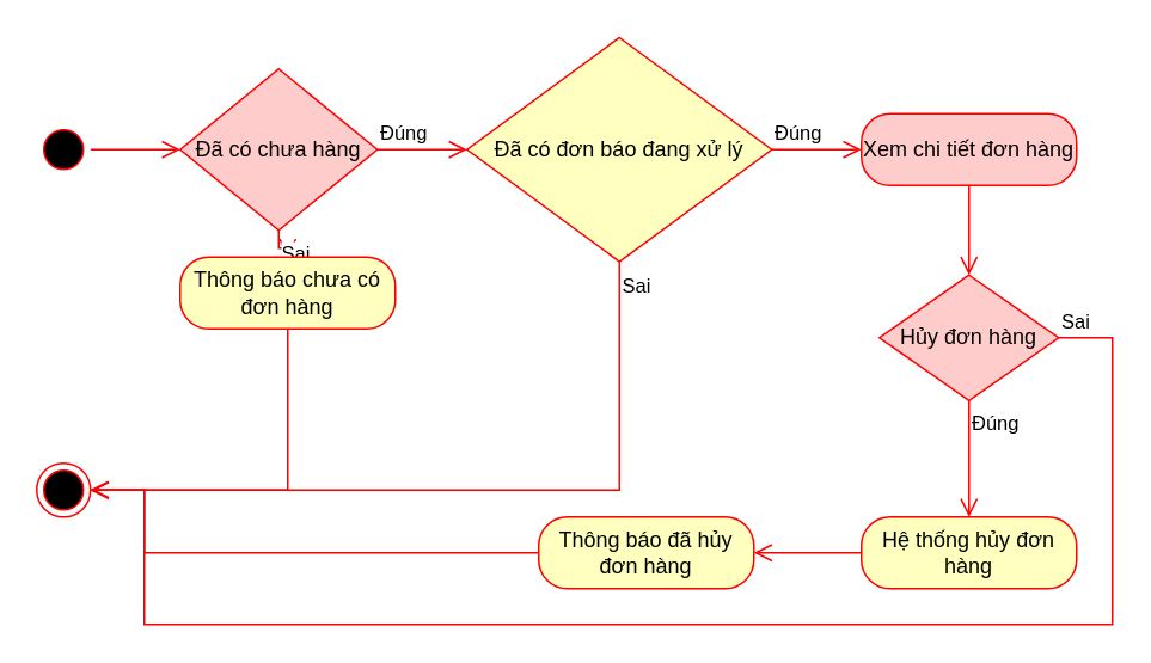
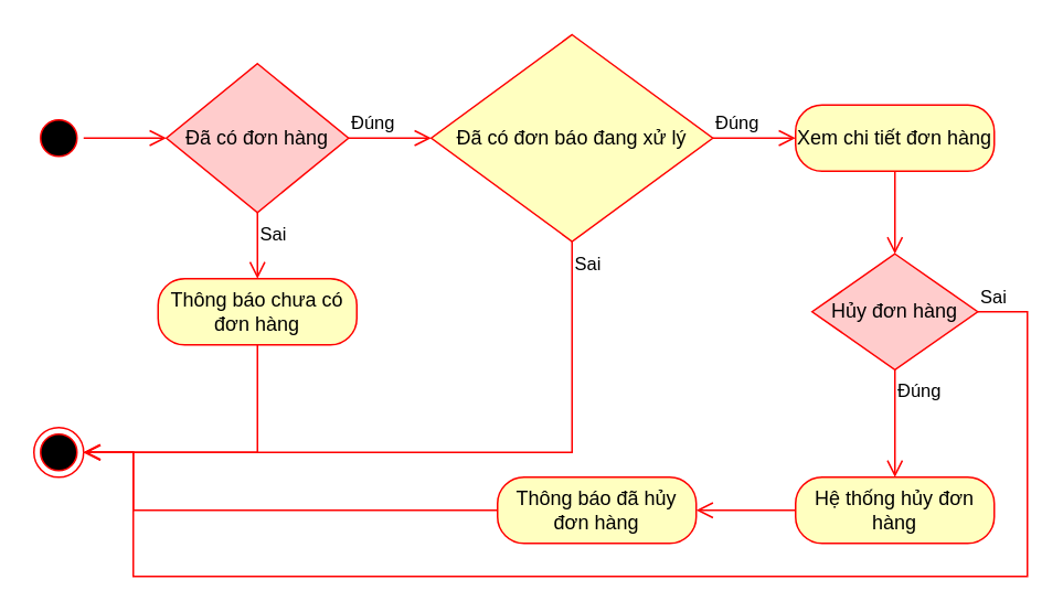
- <mxCell id="5" value="Đã có chưa hàng" style="rhombus;whiteSpace=wrap;html=1;fillColor=#FFCCCC;strokeColor=#ff0000;" parent="1" vertex="1"><mxGeometry x="100" y="38" width="110" height="90" as="geometry" /></mxCell>
+ <mxCell id="5" value="Đã có đơn hàng" style="rhombus;whiteSpace=wrap;html=1;fillColor=#FFCCCC;strokeColor=#ff0000;" parent="1" vertex="1"><mxGeometry x="100" y="38" width="110" height="90" as="geometry" /></mxCell>
- <mxCell id="13" value="Xem chi tiết đơn hàng" style="rounded=1;whiteSpace=wrap;html=1;arcSize=40;fontColor=#000000;fillColor=#ffcccc;strokeColor=#ff0000;" parent="1" vertex="1"><mxGeometry x="480" y="63" width="120" height="40" as="geometry" /></mxCell>
+ <mxCell id="13" value="Xem chi tiết đơn hàng" style="rounded=1;whiteSpace=wrap;html=1;arcSize=40;fontColor=#000000;fillColor=#ffffc0;strokeColor=#ff0000;" parent="1" vertex="1"><mxGeometry x="480" y="63" width="120" height="40" as="geometry" /></mxCell>
- <mxCell id="8" value="Thông báo chưa có đơn hàng" style="rounded=1;whiteSpace=wrap;html=1;arcSize=40;fontColor=#000000;fillColor=#ffffc0;strokeColor=#ff0000;" parent="1" vertex="1"><mxGeometry x="100" y="143" width="120" height="40" as="geometry" /></mxCell>
+ <mxCell id="8" value="Thông báo chưa có đơn hàng" style="rounded=1;whiteSpace=wrap;html=1;arcSize=40;fontColor=#000000;fillColor=#ffffc0;strokeColor=#ff0000;" parent="1" vertex="1"><mxGeometry x="95" y="168" width="120" height="40" as="geometry" /></mxCell>
